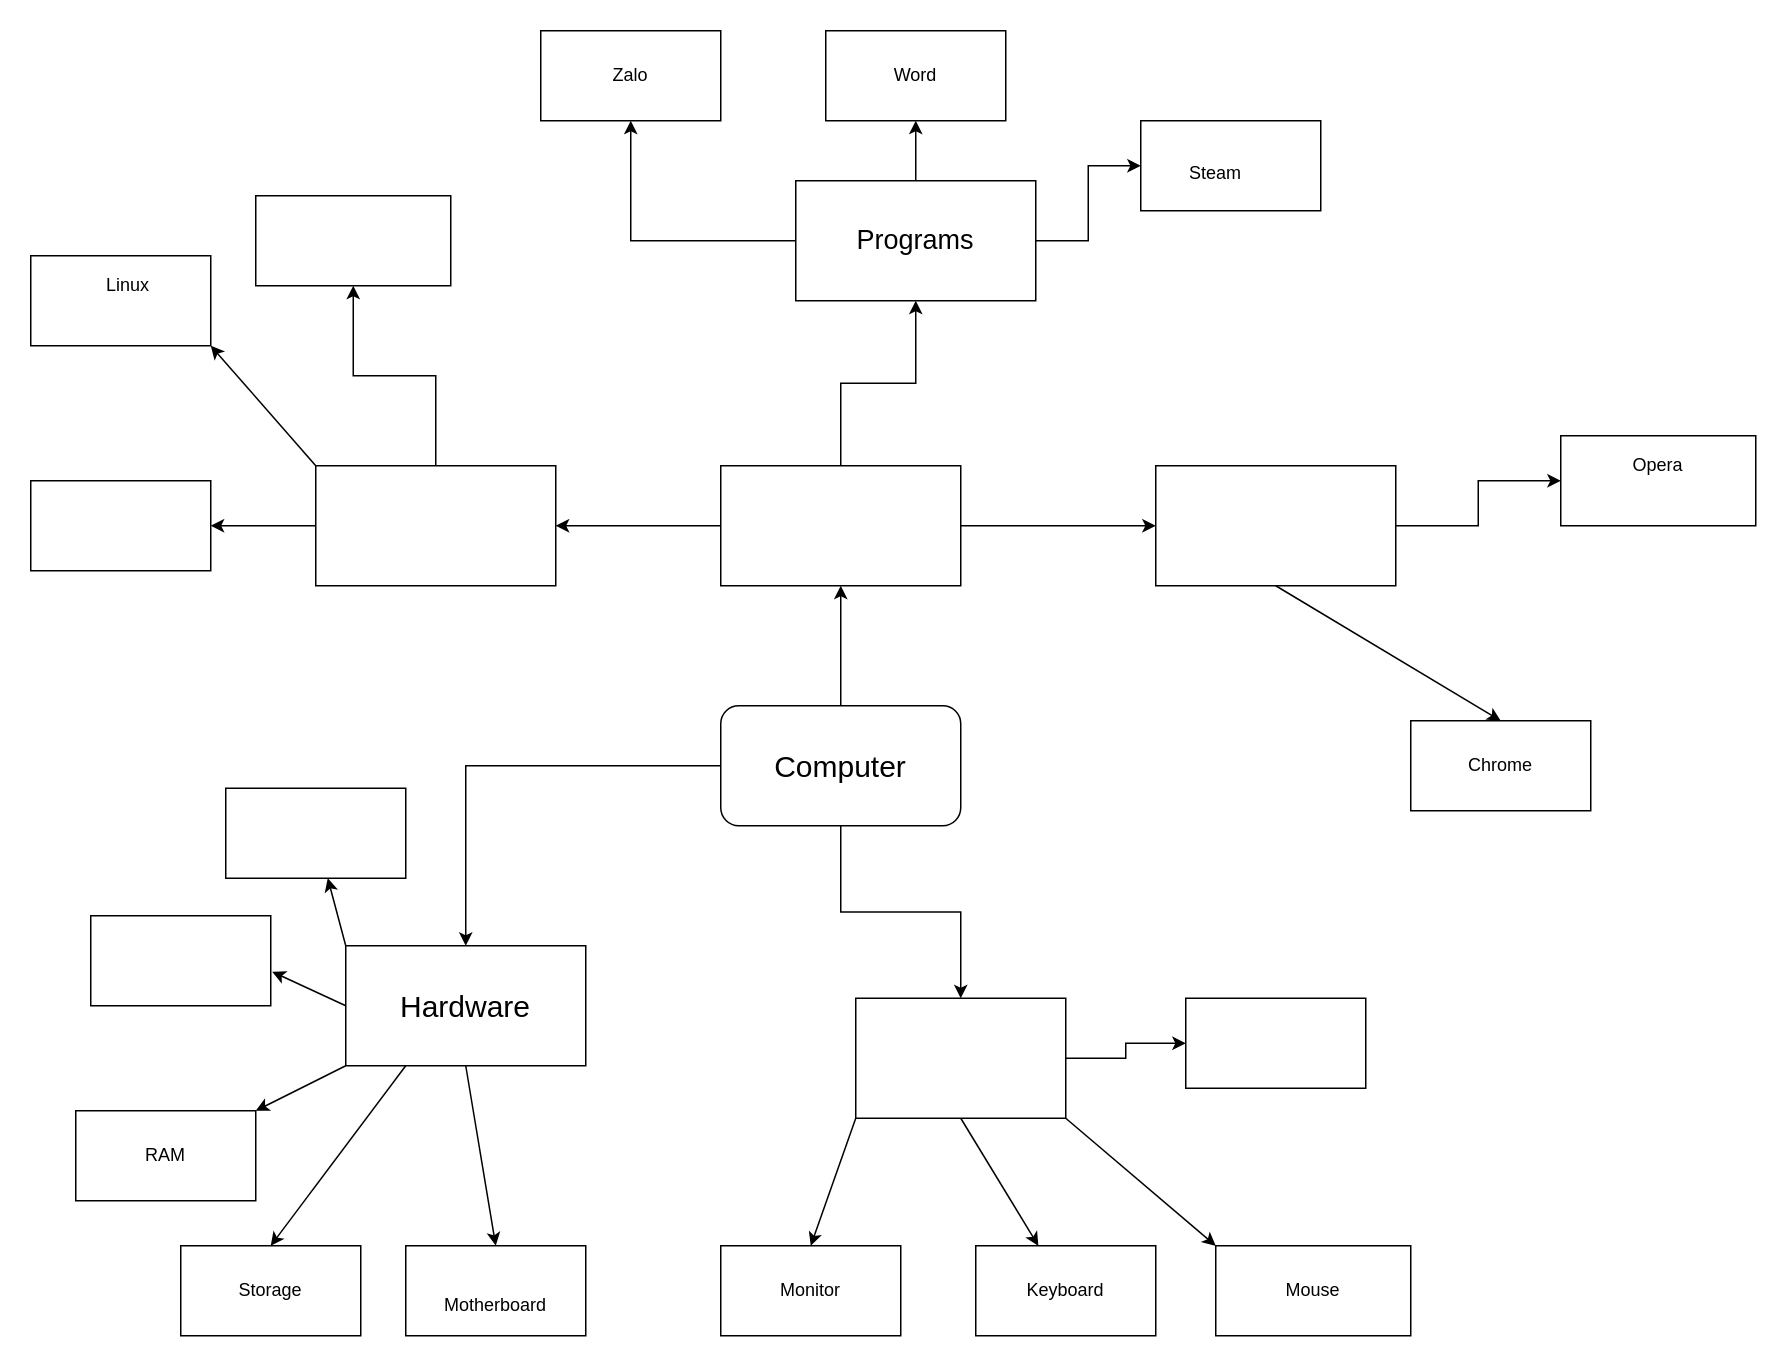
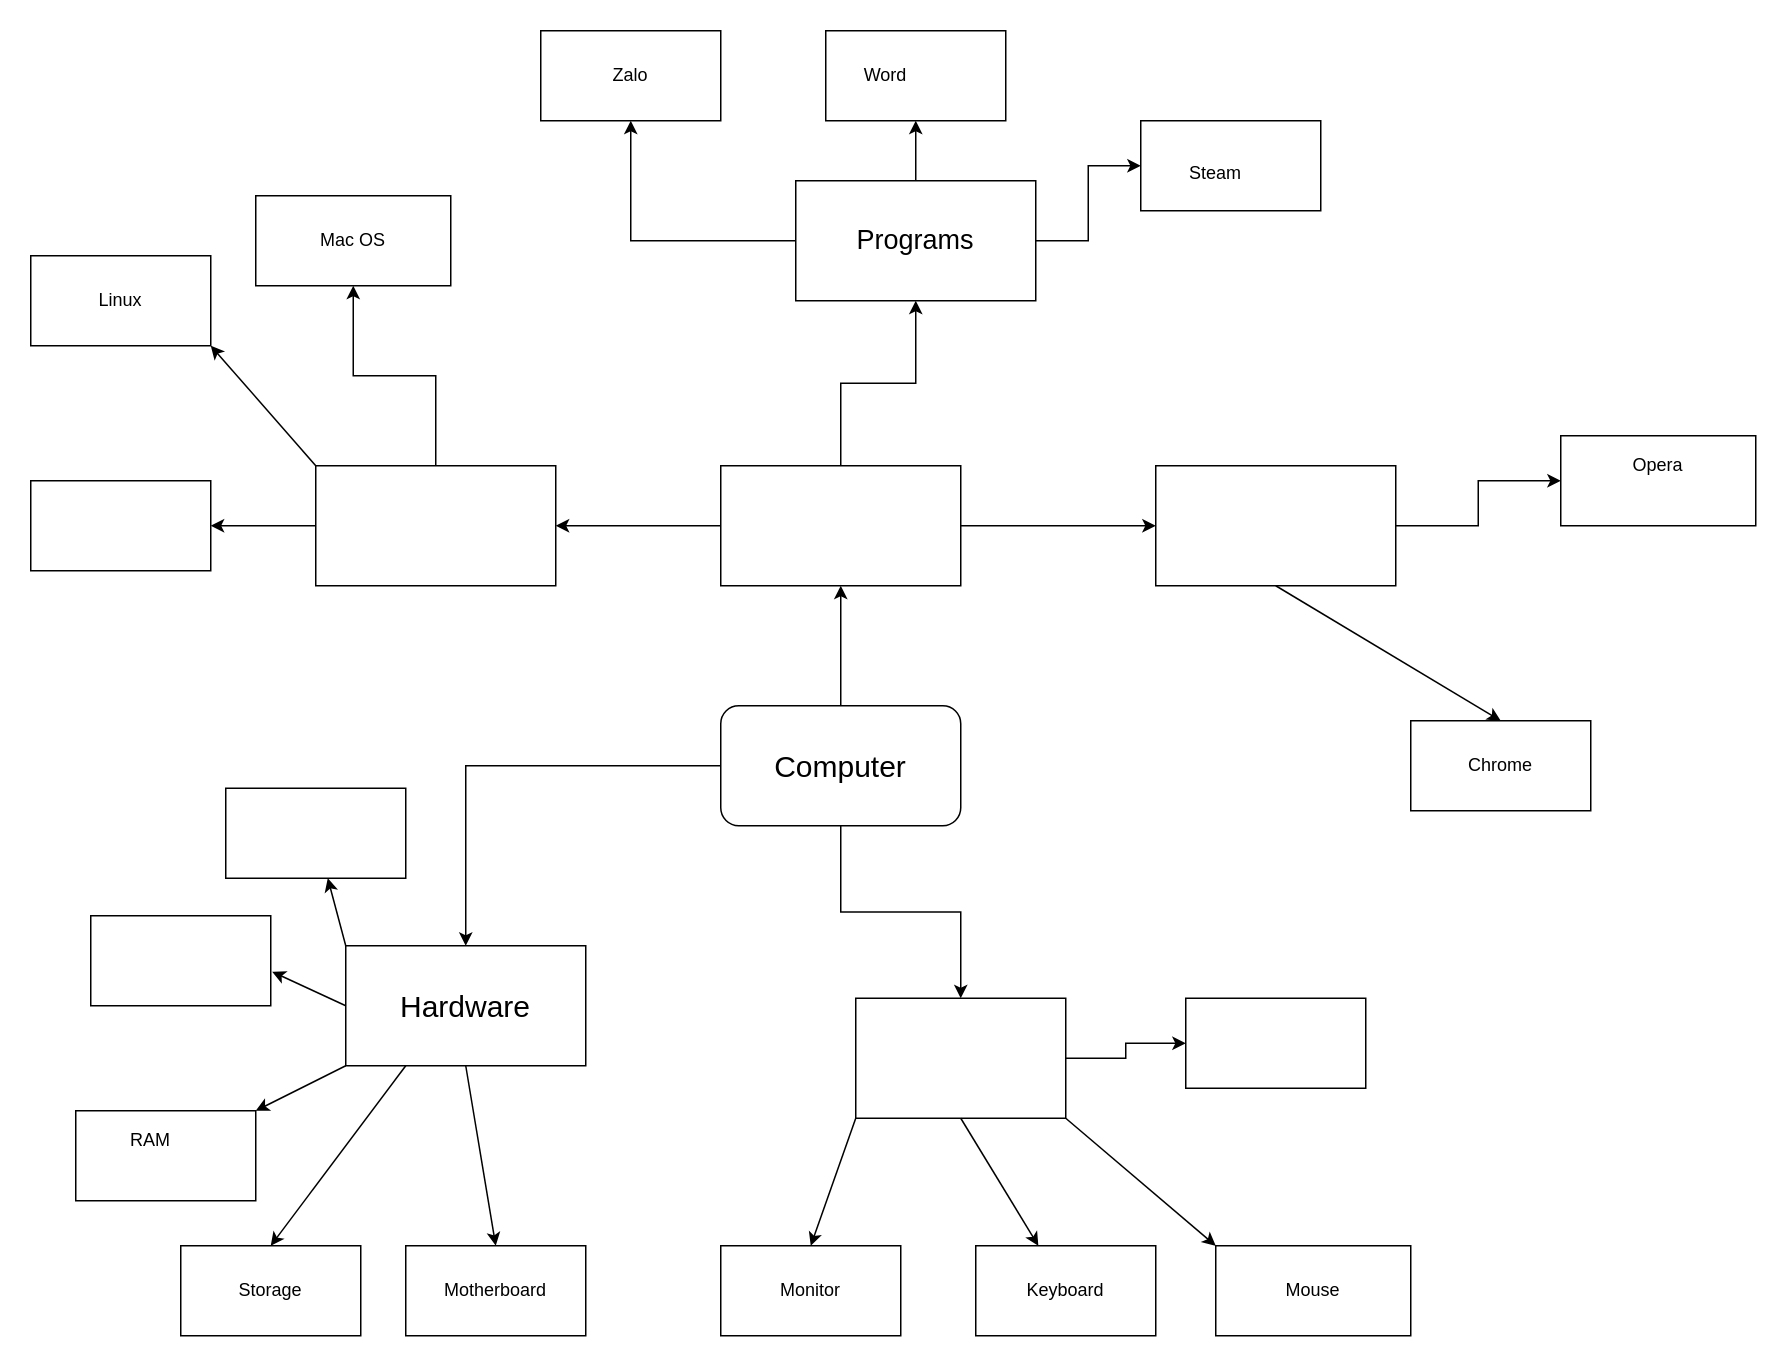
- <mxCell id="60" value="Word" style="text;html=1;strokeColor=none;fillColor=none;align=center;verticalAlign=middle;whiteSpace=wrap;rounded=0;" vertex="1" parent="1"><mxGeometry x="580" y="35" width="60" height="30" as="geometry" /></mxCell>
+ <mxCell id="60" value="Word" style="text;html=1;strokeColor=none;fillColor=none;align=center;verticalAlign=middle;whiteSpace=wrap;rounded=0;" vertex="1" parent="1"><mxGeometry x="560" y="35" width="60" height="30" as="geometry" /></mxCell>
+ <mxCell id="45" value="Mac OS" style="text;html=1;strokeColor=none;fillColor=none;align=center;verticalAlign=middle;whiteSpace=wrap;rounded=0;" vertex="1" parent="1"><mxGeometry x="205" y="145" width="60" height="30" as="geometry" /></mxCell>
- <mxCell id="48" value="Linux" style="text;html=1;strokeColor=none;fillColor=none;align=center;verticalAlign=middle;whiteSpace=wrap;rounded=0;" vertex="1" parent="1"><mxGeometry x="55" y="175" width="60" height="30" as="geometry" /></mxCell>
+ <mxCell id="48" value="Linux" style="text;html=1;strokeColor=none;fillColor=none;align=center;verticalAlign=middle;whiteSpace=wrap;rounded=0;" vertex="1" parent="1"><mxGeometry x="50" y="185" width="60" height="30" as="geometry" /></mxCell>
- <mxCell id="11" value="RAM" style="text;html=1;strokeColor=none;fillColor=none;align=center;verticalAlign=middle;whiteSpace=wrap;rounded=0;" vertex="1" parent="1"><mxGeometry x="80" y="755" width="60" height="30" as="geometry" /></mxCell>
+ <mxCell id="11" value="RAM" style="text;html=1;strokeColor=none;fillColor=none;align=center;verticalAlign=middle;whiteSpace=wrap;rounded=0;" vertex="1" parent="1"><mxGeometry x="70" y="745" width="60" height="30" as="geometry" /></mxCell>
- <mxCell id="15" value="Motherboard" style="text;html=1;strokeColor=none;fillColor=none;align=center;verticalAlign=middle;whiteSpace=wrap;rounded=0;" vertex="1" parent="1"><mxGeometry x="300" y="855" width="60" height="30" as="geometry" /></mxCell>
+ <mxCell id="15" value="Motherboard" style="text;html=1;strokeColor=none;fillColor=none;align=center;verticalAlign=middle;whiteSpace=wrap;rounded=0;" vertex="1" parent="1"><mxGeometry x="300" y="845" width="60" height="30" as="geometry" /></mxCell>
